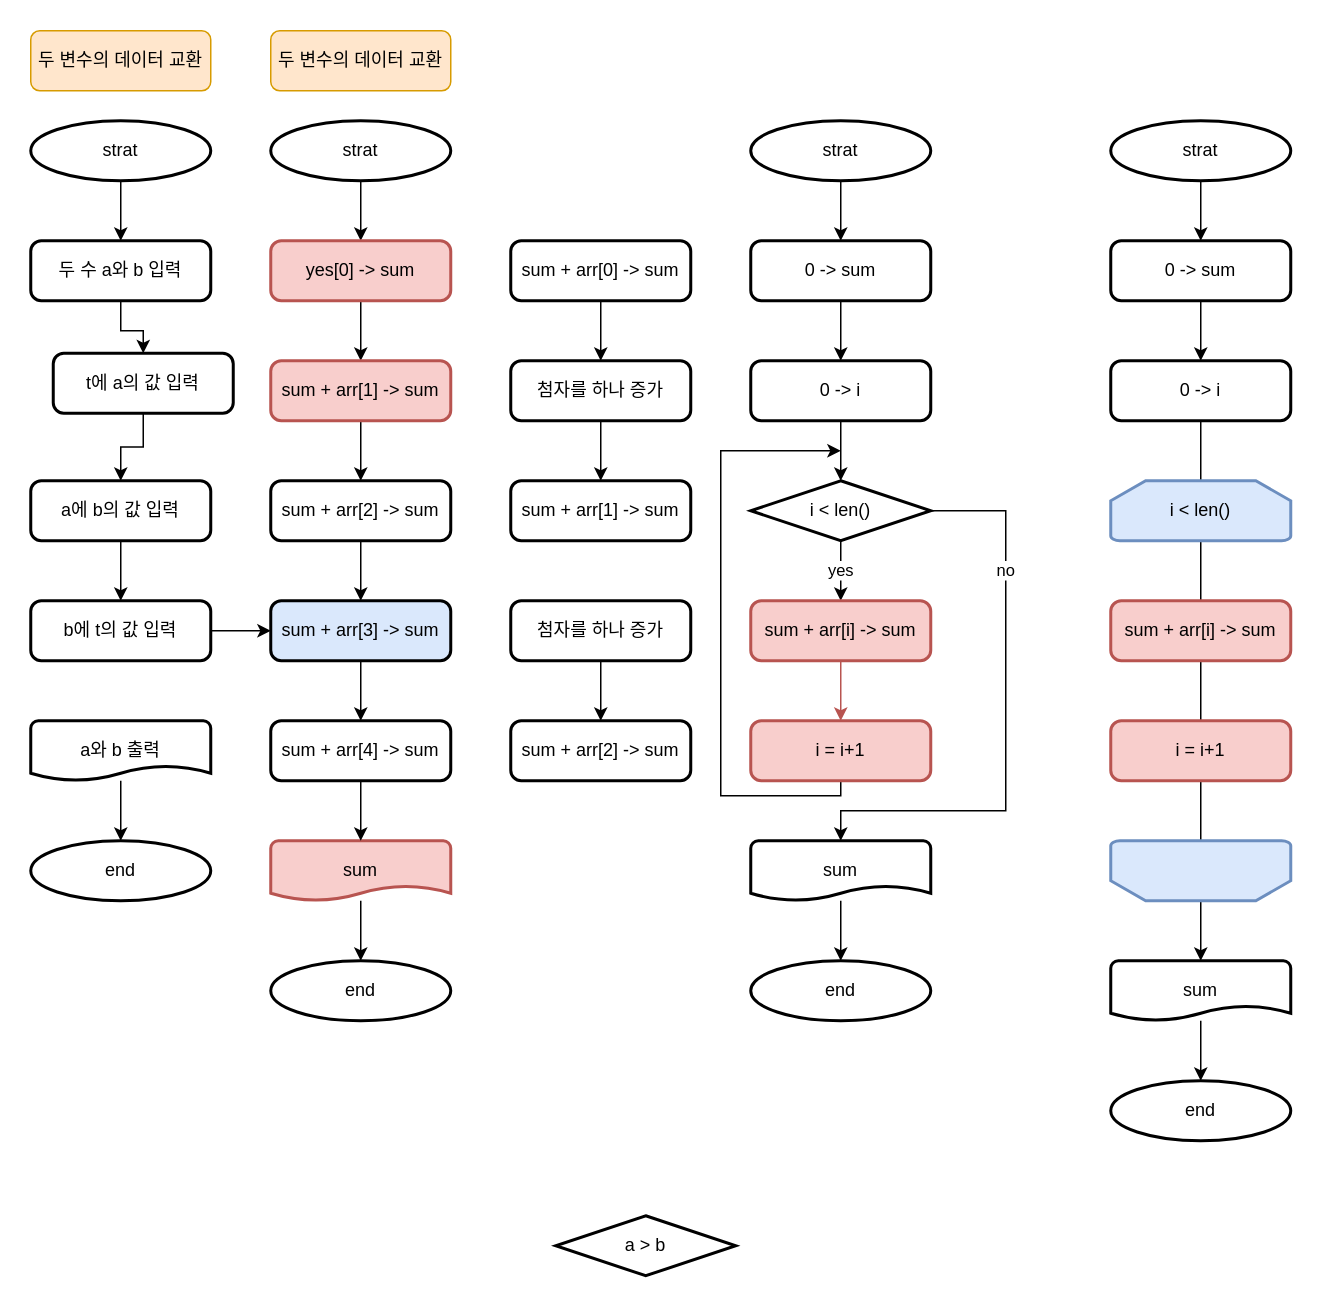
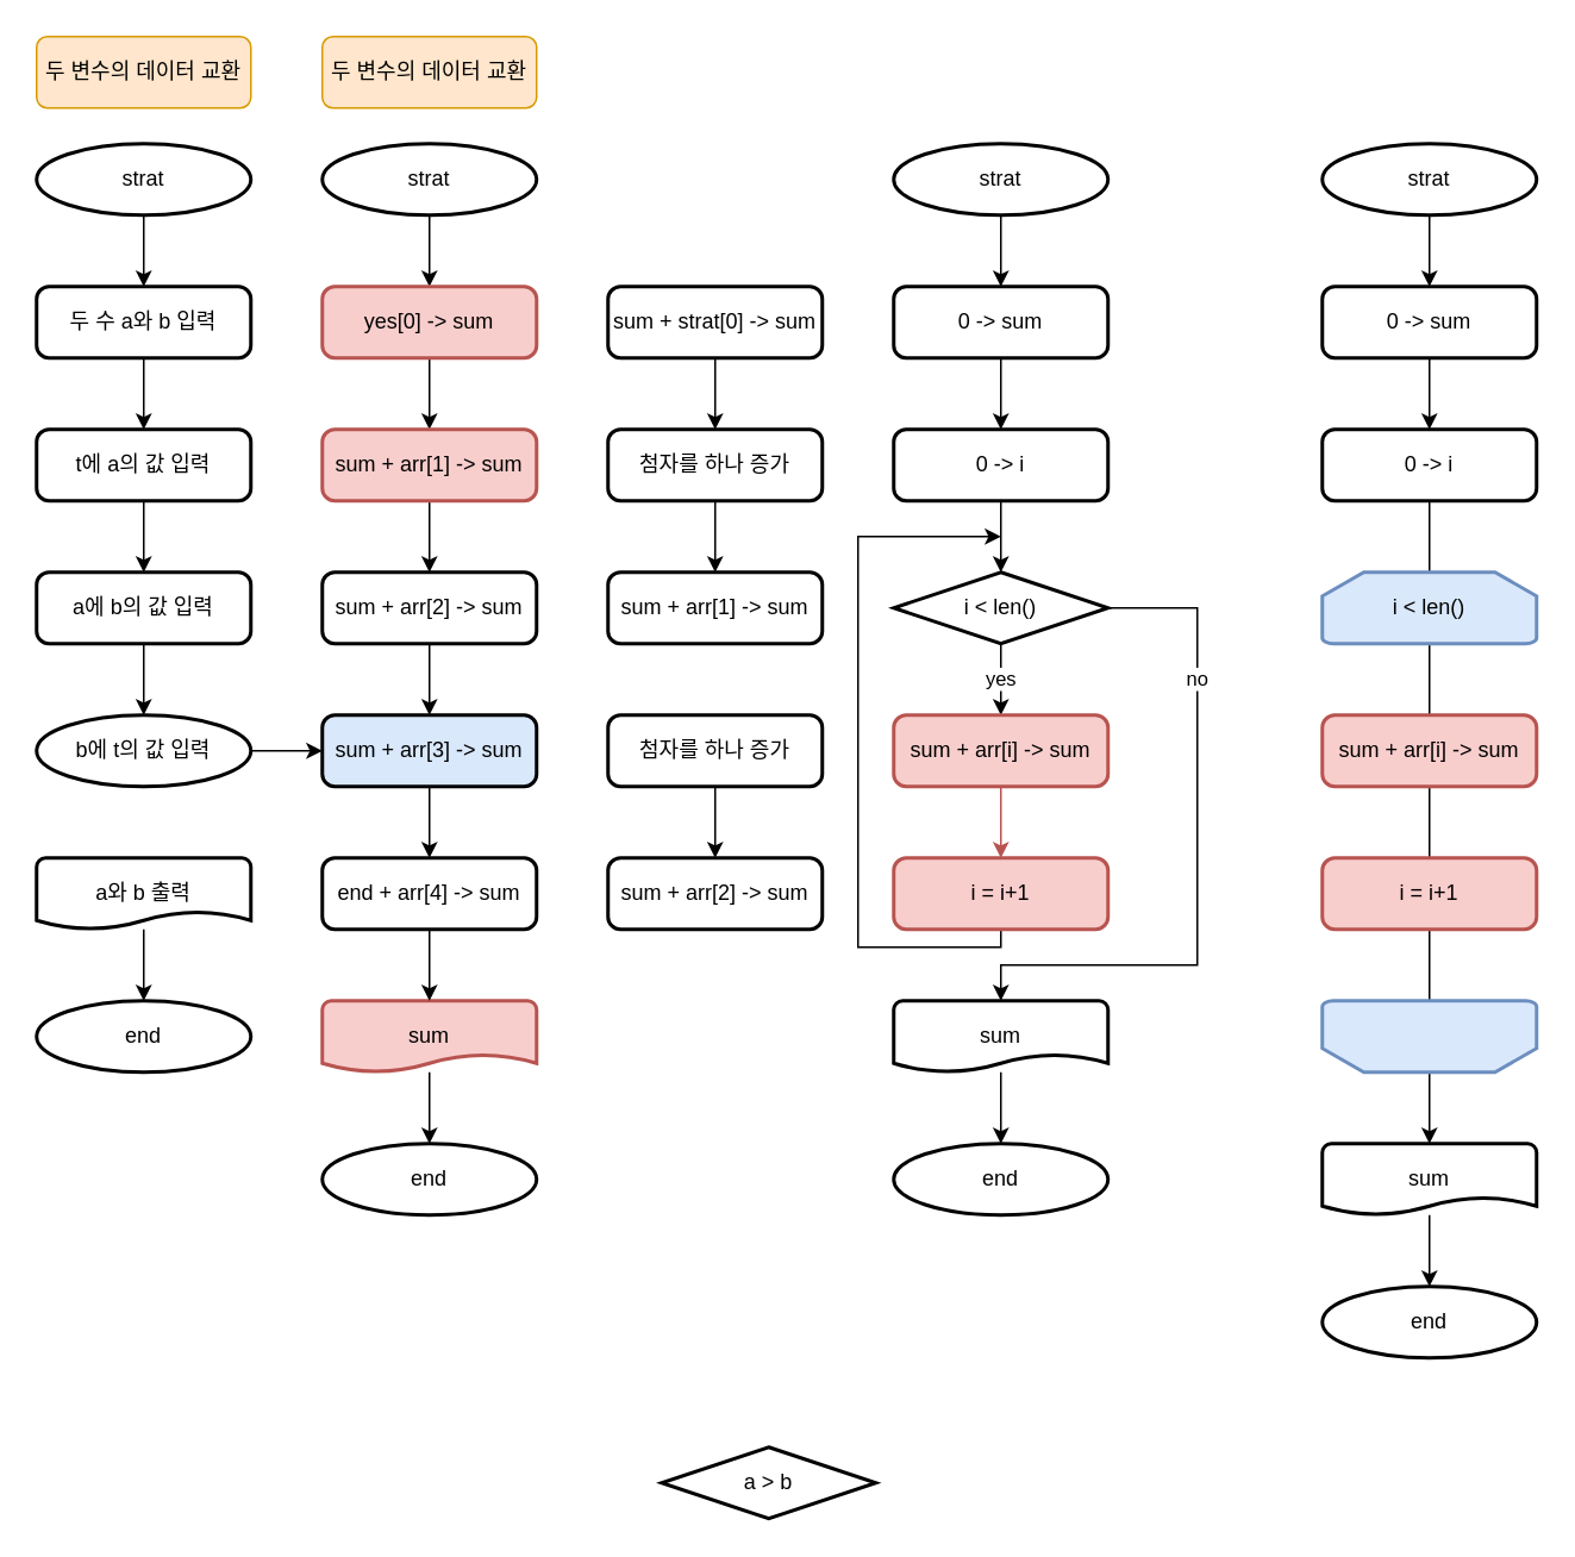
- <mxCell id="37" value="sum + arr[0] -&amp;gt; sum" style="rounded=1;whiteSpace=wrap;html=1;absoluteArcSize=1;arcSize=14;strokeWidth=2;" vertex="1" parent="1"><mxGeometry x="340" y="160" width="120" height="40" as="geometry" /></mxCell>
+ <mxCell id="37" value="sum + strat[0] -&amp;gt; sum" style="rounded=1;whiteSpace=wrap;html=1;absoluteArcSize=1;arcSize=14;strokeWidth=2;" vertex="1" parent="1"><mxGeometry x="340" y="160" width="120" height="40" as="geometry" /></mxCell>
- <mxCell id="9" value="t에 a의 값 입력" style="rounded=1;whiteSpace=wrap;html=1;absoluteArcSize=1;arcSize=14;strokeWidth=2;" vertex="1" parent="1"><mxGeometry x="35" y="235" width="120" height="40" as="geometry" /></mxCell>
+ <mxCell id="9" value="t에 a의 값 입력" style="rounded=1;whiteSpace=wrap;html=1;absoluteArcSize=1;arcSize=14;strokeWidth=2;" vertex="1" parent="1"><mxGeometry x="20" y="240" width="120" height="40" as="geometry" /></mxCell>
- <mxCell id="16" value="b에 t의 값 입력" style="rounded=1;whiteSpace=wrap;html=1;absoluteArcSize=1;arcSize=14;strokeWidth=2;" vertex="1" parent="1"><mxGeometry x="20" y="400" width="120" height="40" as="geometry" /></mxCell>
+ <mxCell id="16" value="b에 t의 값 입력" style="ellipse;whiteSpace=wrap;html=1;absoluteArcSize=1;arcSize=14;strokeWidth=2;" vertex="1" parent="1"><mxGeometry x="20" y="400" width="120" height="40" as="geometry" /></mxCell>
- <mxCell id="35" value="sum + arr[4] -&amp;gt; sum" style="rounded=1;whiteSpace=wrap;html=1;absoluteArcSize=1;arcSize=14;strokeWidth=2;" vertex="1" parent="1"><mxGeometry x="180" y="480" width="120" height="40" as="geometry" /></mxCell>
+ <mxCell id="35" value="end + arr[4] -&amp;gt; sum" style="rounded=1;whiteSpace=wrap;html=1;absoluteArcSize=1;arcSize=14;strokeWidth=2;" vertex="1" parent="1"><mxGeometry x="180" y="480" width="120" height="40" as="geometry" /></mxCell>
